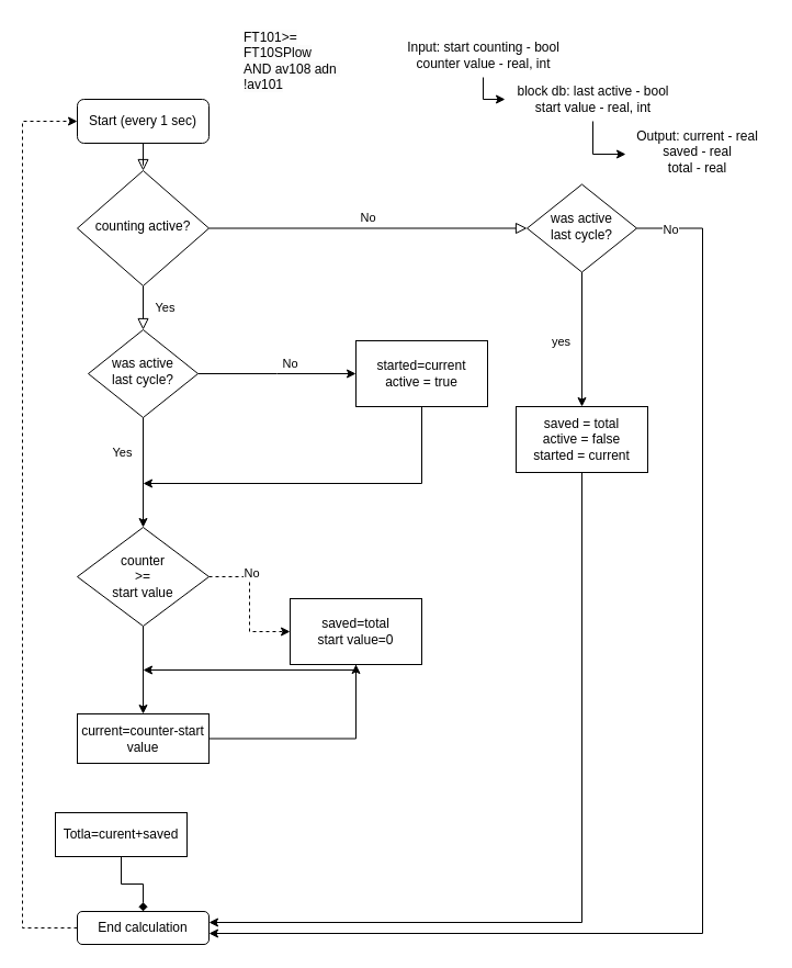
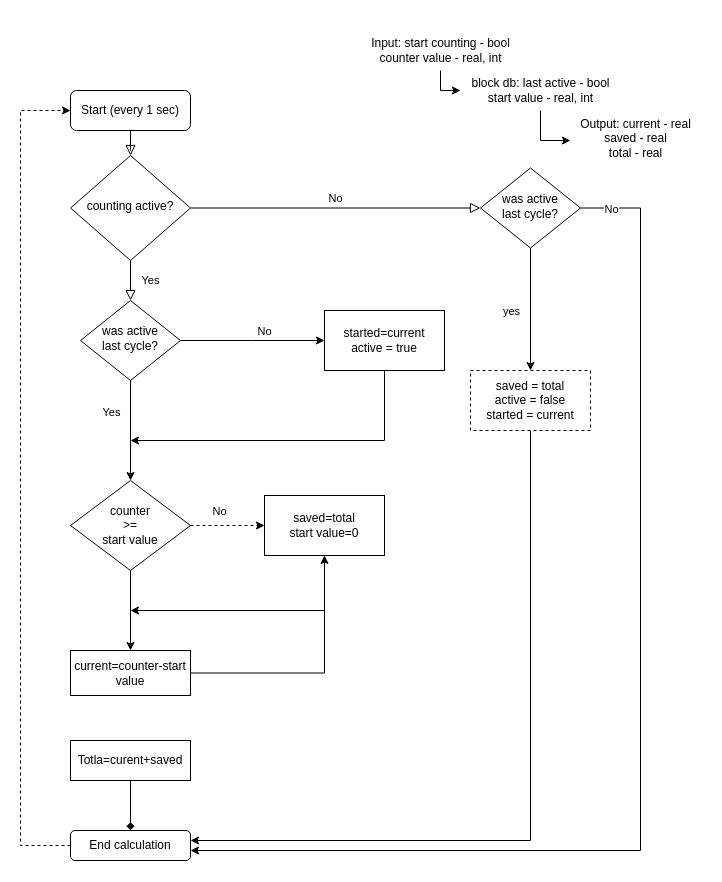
- <mxCell id="31" value="&lt;span style=&quot;color: rgb(0, 0, 0); font-family: Helvetica; font-size: 12px; font-style: normal; font-variant-ligatures: normal; font-variant-caps: normal; font-weight: 400; letter-spacing: normal; orphans: 2; text-align: center; text-indent: 0px; text-transform: none; widows: 2; word-spacing: 0px; -webkit-text-stroke-width: 0px; background-color: rgb(251, 251, 251); text-decoration-thickness: initial; text-decoration-style: initial; text-decoration-color: initial; float: none; display: inline !important;&quot;&gt;FT101&amp;gt;=&lt;/span&gt;&lt;br style=&quot;border-color: var(--border-color); color: rgb(0, 0, 0); font-family: Helvetica; font-size: 12px; font-style: normal; font-variant-ligatures: normal; font-variant-caps: normal; font-weight: 400; letter-spacing: normal; orphans: 2; text-align: center; text-indent: 0px; text-transform: none; widows: 2; word-spacing: 0px; -webkit-text-stroke-width: 0px; background-color: rgb(251, 251, 251); text-decoration-thickness: initial; text-decoration-style: initial; text-decoration-color: initial;&quot;&gt;&lt;span style=&quot;color: rgb(0, 0, 0); font-family: Helvetica; font-size: 12px; font-style: normal; font-variant-ligatures: normal; font-variant-caps: normal; font-weight: 400; letter-spacing: normal; orphans: 2; text-align: center; text-indent: 0px; text-transform: none; widows: 2; word-spacing: 0px; -webkit-text-stroke-width: 0px; background-color: rgb(251, 251, 251); text-decoration-thickness: initial; text-decoration-style: initial; text-decoration-color: initial; float: none; display: inline !important;&quot;&gt;FT10SPlow&lt;/span&gt;&lt;br style=&quot;border-color: var(--border-color); color: rgb(0, 0, 0); font-family: Helvetica; font-size: 12px; font-style: normal; font-variant-ligatures: normal; font-variant-caps: normal; font-weight: 400; letter-spacing: normal; orphans: 2; text-align: center; text-indent: 0px; text-transform: none; widows: 2; word-spacing: 0px; -webkit-text-stroke-width: 0px; background-color: rgb(251, 251, 251); text-decoration-thickness: initial; text-decoration-style: initial; text-decoration-color: initial;&quot;&gt;&lt;span style=&quot;color: rgb(0, 0, 0); font-family: Helvetica; font-size: 12px; font-style: normal; font-variant-ligatures: normal; font-variant-caps: normal; font-weight: 400; letter-spacing: normal; orphans: 2; text-align: center; text-indent: 0px; text-transform: none; widows: 2; word-spacing: 0px; -webkit-text-stroke-width: 0px; background-color: rgb(251, 251, 251); text-decoration-thickness: initial; text-decoration-style: initial; text-decoration-color: initial; float: none; display: inline !important;&quot;&gt;AND&amp;nbsp;av108 adn&amp;nbsp;&lt;/span&gt;&lt;br style=&quot;border-color: var(--border-color); color: rgb(0, 0, 0); font-family: Helvetica; font-size: 12px; font-style: normal; font-variant-ligatures: normal; font-variant-caps: normal; font-weight: 400; letter-spacing: normal; orphans: 2; text-align: center; text-indent: 0px; text-transform: none; widows: 2; word-spacing: 0px; -webkit-text-stroke-width: 0px; background-color: rgb(251, 251, 251); text-decoration-thickness: initial; text-decoration-style: initial; text-decoration-color: initial;&quot;&gt;&lt;span style=&quot;color: rgb(0, 0, 0); font-family: Helvetica; font-size: 12px; font-style: normal; font-variant-ligatures: normal; font-variant-caps: normal; font-weight: 400; letter-spacing: normal; orphans: 2; text-align: center; text-indent: 0px; text-transform: none; widows: 2; word-spacing: 0px; -webkit-text-stroke-width: 0px; background-color: rgb(251, 251, 251); text-decoration-thickness: initial; text-decoration-style: initial; text-decoration-color: initial; float: none; display: inline !important;&quot;&gt;!av101&lt;/span&gt;" style="text;whiteSpace=wrap;html=1;" vertex="1" parent="1"><mxGeometry x="220" y="20" width="120" height="80" as="geometry" /></mxCell>
- <mxCell id="32" value="saved = total&lt;br&gt;active = false&lt;br&gt;started = current" style="rounded=0;whiteSpace=wrap;html=1;" vertex="1" parent="1"><mxGeometry x="470" y="370" width="120" height="60" as="geometry" /></mxCell>
+ <mxCell id="32" value="saved = total&lt;br&gt;active = false&lt;br&gt;started = current" style="rounded=0;whiteSpace=wrap;html=1;dashed=1;" vertex="1" parent="1"><mxGeometry x="470" y="370" width="120" height="60" as="geometry" /></mxCell>
- <mxCell id="30" value="saved=total&lt;br&gt;start value=0" style="rounded=0;whiteSpace=wrap;html=1;" vertex="1" parent="1"><mxGeometry x="264" y="545" width="120" height="60" as="geometry" /></mxCell>
+ <mxCell id="30" value="saved=total&lt;br&gt;start value=0" style="rounded=0;whiteSpace=wrap;html=1;" vertex="1" parent="1"><mxGeometry x="264" y="495" width="120" height="60" as="geometry" /></mxCell>
- <mxCell id="27" value="Totla=curent+saved" style="rounded=0;whiteSpace=wrap;html=1;" vertex="1" parent="1"><mxGeometry x="50" y="740" width="120" height="40" as="geometry" /></mxCell>
+ <mxCell id="27" value="Totla=curent+saved" style="rounded=0;whiteSpace=wrap;html=1;" vertex="1" parent="1"><mxGeometry x="70" y="740" width="120" height="40" as="geometry" /></mxCell>
